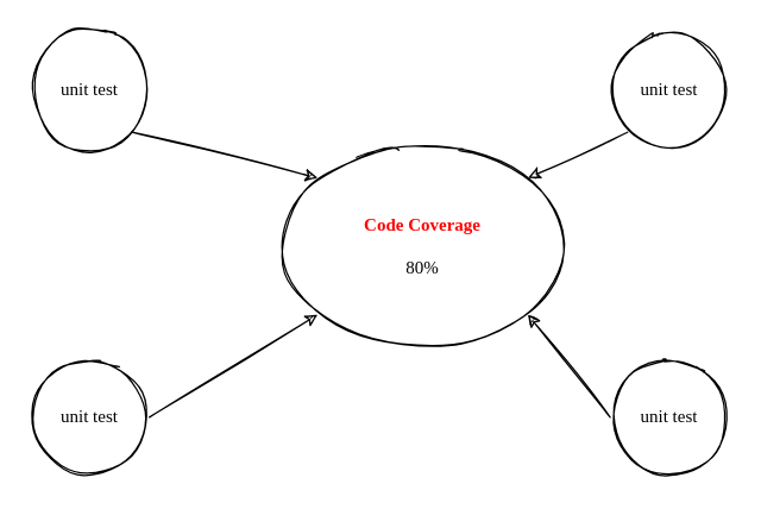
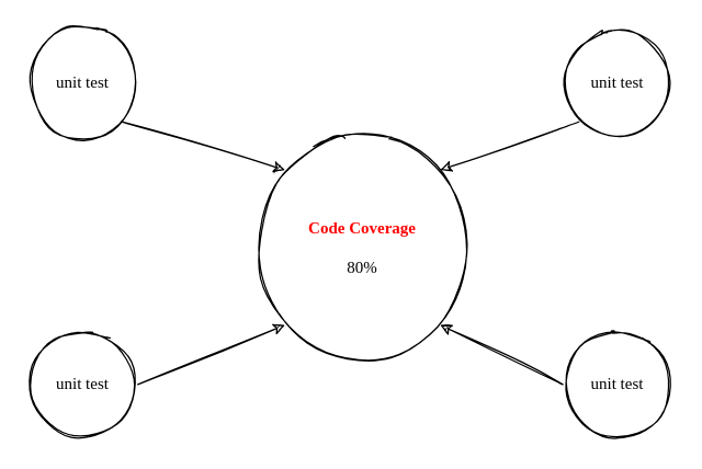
- <mxCell id="2" value="&lt;font face=&quot;Comic Sans MS&quot;&gt;&lt;b&gt;&lt;font color=&quot;#ff0000&quot;&gt;Code Coverage&lt;/font&gt;&lt;/b&gt;&lt;br&gt;&lt;br&gt;80%&lt;/font&gt;" style="ellipse;whiteSpace=wrap;html=1;aspect=fixed;sketch=1;" vertex="1" parent="1"><mxGeometry x="184" y="100" width="200" height="130" as="geometry" /></mxCell>
+ <mxCell id="2" value="&lt;font face=&quot;Comic Sans MS&quot;&gt;&lt;b&gt;&lt;font color=&quot;#ff0000&quot;&gt;Code Coverage&lt;/font&gt;&lt;/b&gt;&lt;br&gt;&lt;br&gt;80%&lt;/font&gt;" style="ellipse;whiteSpace=wrap;html=1;aspect=fixed;sketch=1;" vertex="1" parent="1"><mxGeometry x="184" y="100" width="160" height="160" as="geometry" /></mxCell>
